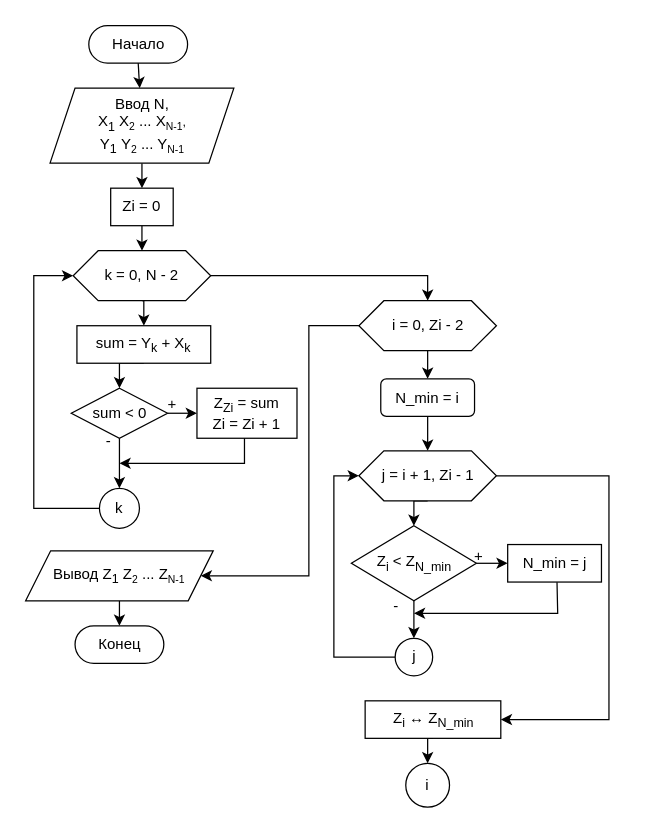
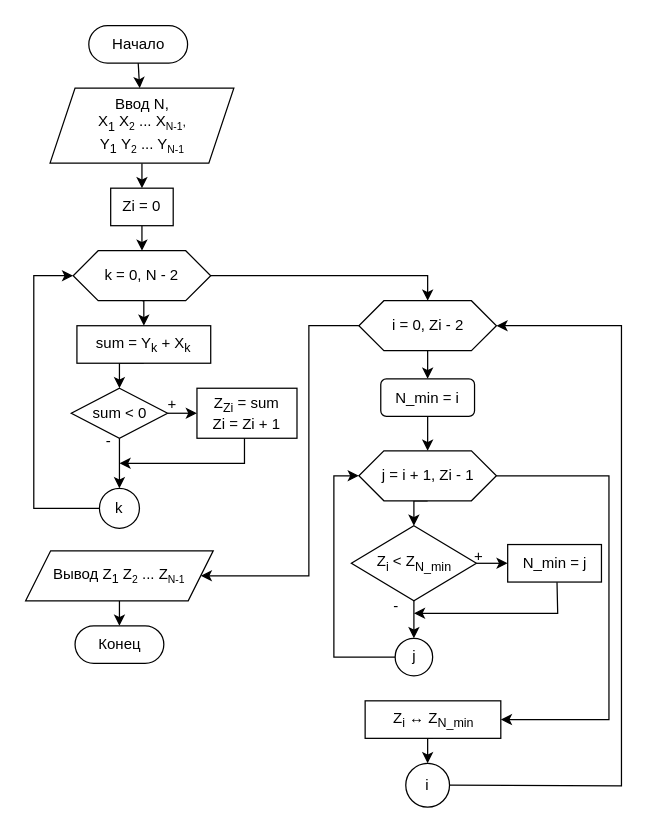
+ <mxCell id="40" value="" style="endArrow=classic;html=1;rounded=0;entryX=1;entryY=0.5;entryDx=0;entryDy=0;exitX=1;exitY=0.5;exitDx=0;exitDy=0;" edge="1" parent="1" source="39" target="24"><mxGeometry width="50" height="50" relative="1" as="geometry"><mxPoint x="614" y="634.5" as="sourcePoint" /><mxPoint x="576.5" y="267" as="targetPoint" /><Array as="points"><mxPoint x="496.5" y="628" /><mxPoint x="496.5" y="260" /></Array></mxGeometry></mxCell>
